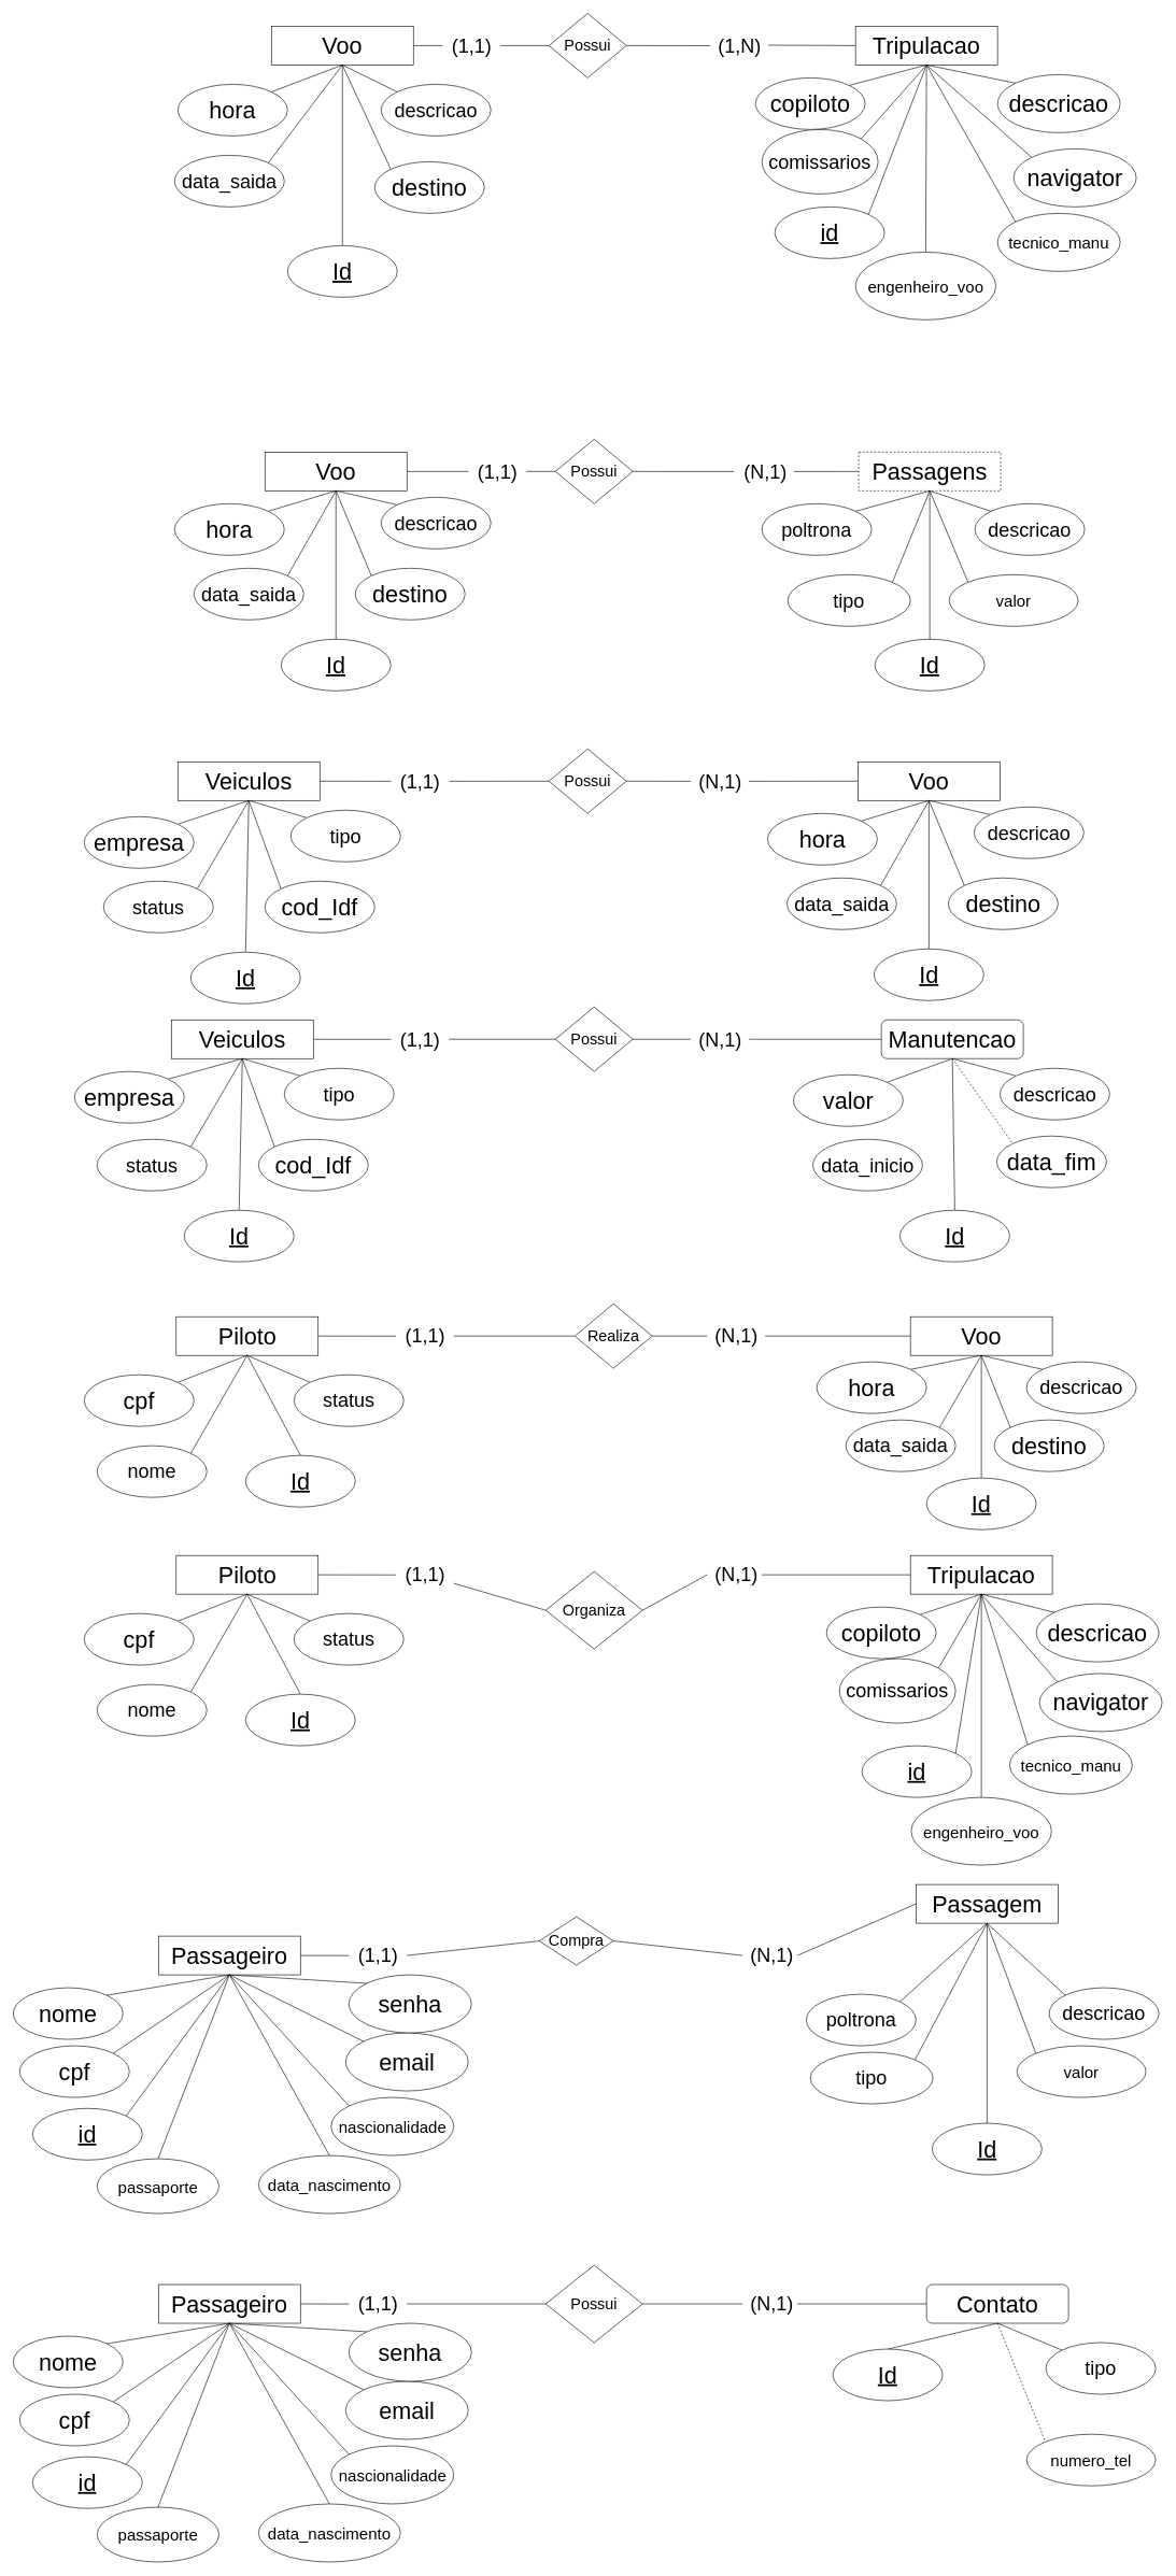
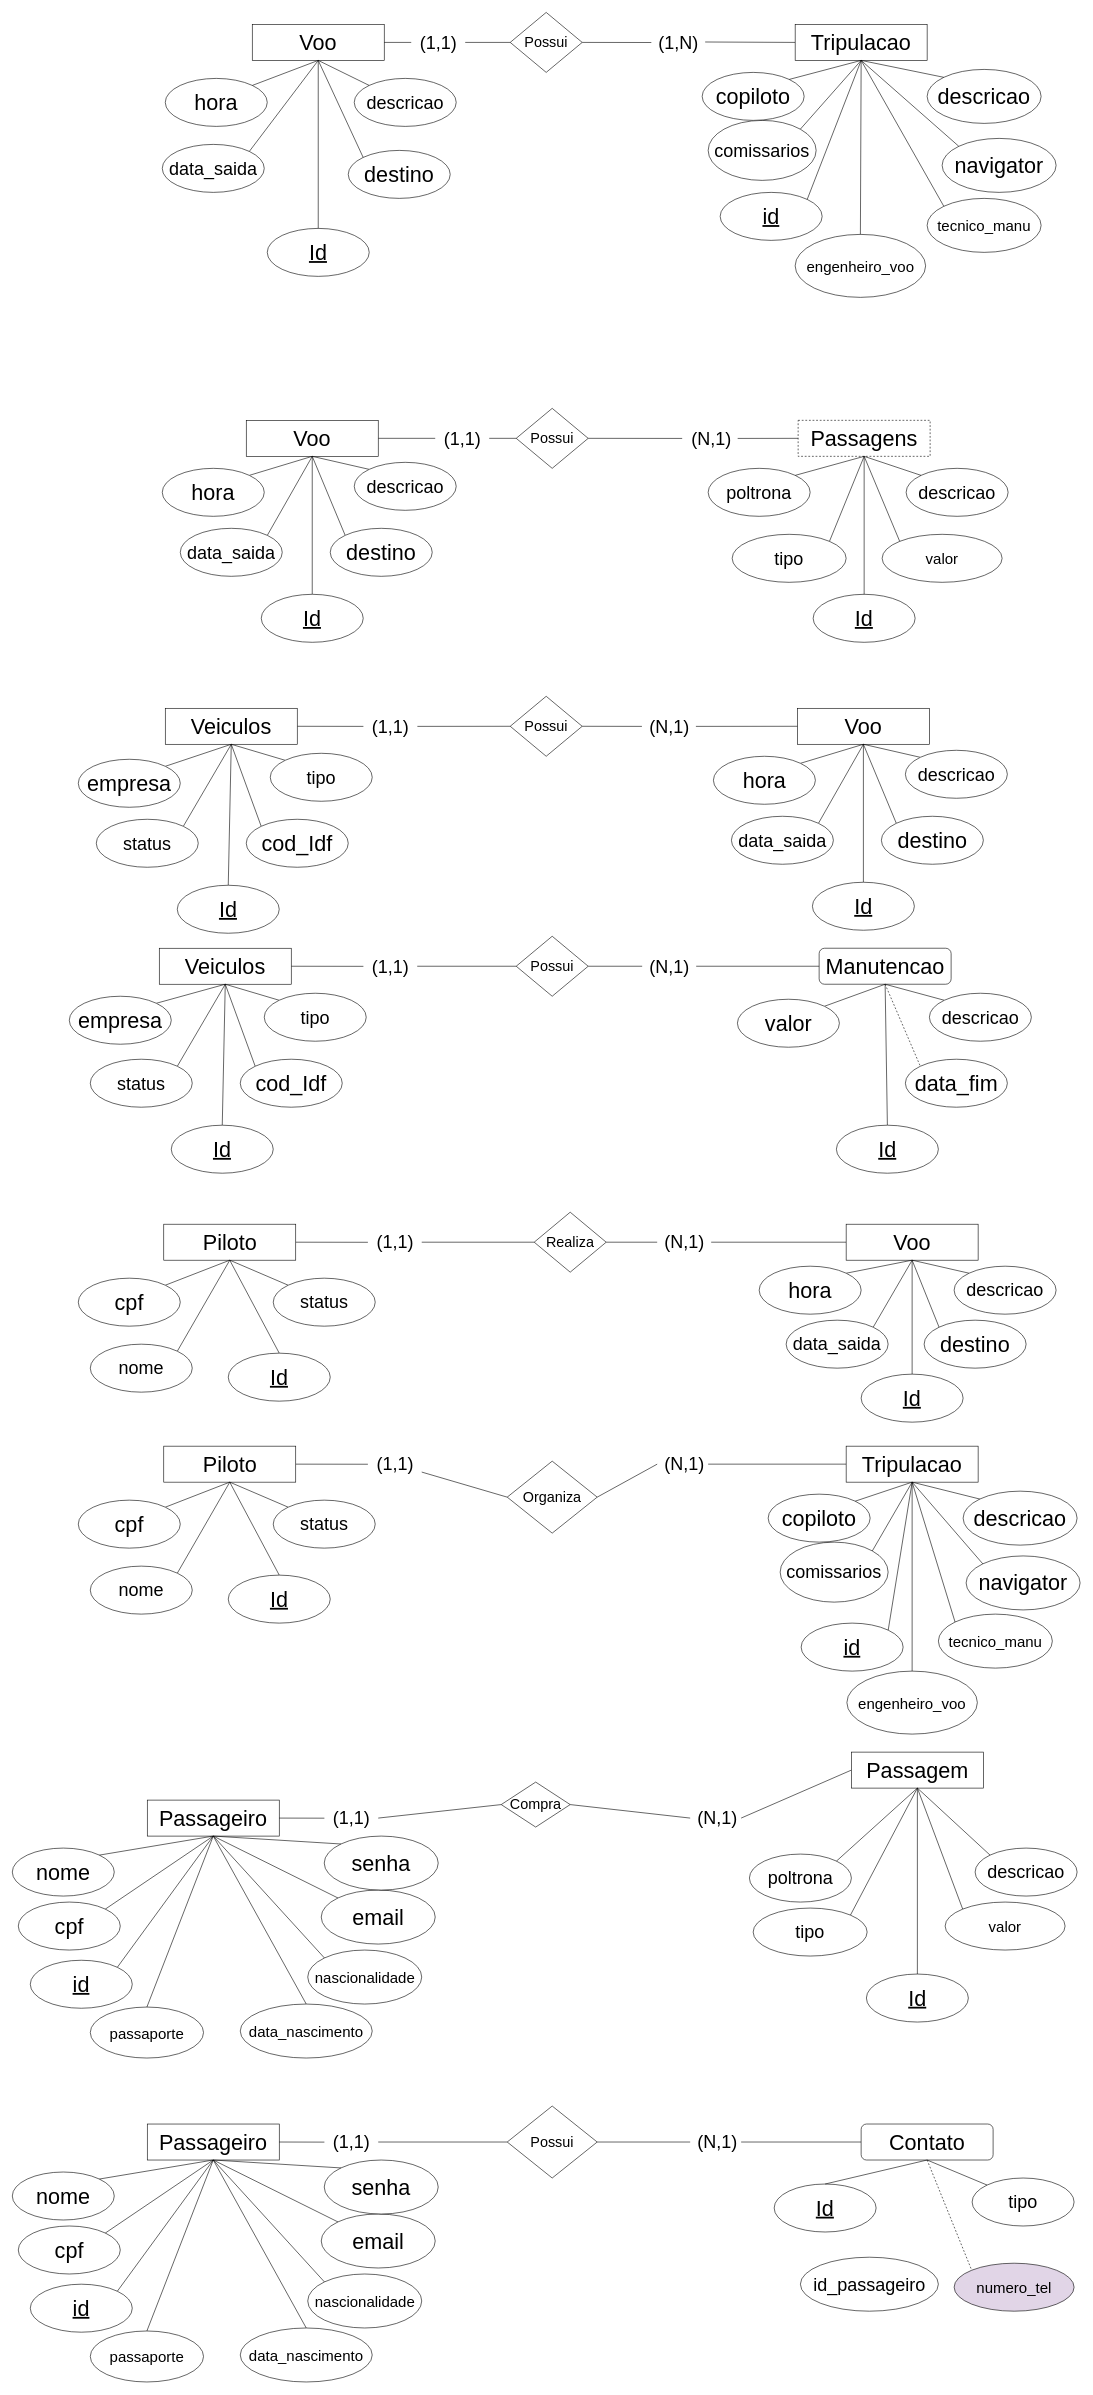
- <mxCell id="36" value="&lt;font style=&quot;font-size: 30px;&quot;&gt;(1,N)&lt;/font&gt;" style="text;html=1;align=center;verticalAlign=middle;resizable=0;points=[];autosize=1;strokeColor=none;fillColor=none;" vertex="1" parent="1"><mxGeometry x="1100" y="45" width="90" height="50" as="geometry" /></mxCell>
+ <mxCell id="36" value="&lt;font style=&quot;font-size: 30px;&quot;&gt;(1,N)&lt;/font&gt;" style="text;html=1;align=center;verticalAlign=middle;resizable=0;points=[];autosize=1;strokeColor=none;fillColor=none;" vertex="1" parent="1"><mxGeometry x="1085" y="45" width="90" height="50" as="geometry" /></mxCell>
- <mxCell id="119" value="&lt;font style=&quot;font-size: 36px;&quot;&gt;data_fim&lt;/font&gt;" style="ellipse;whiteSpace=wrap;html=1;" vertex="1" parent="1"><mxGeometry x="1543.75" y="1760" width="170" height="80" as="geometry" /></mxCell>
+ <mxCell id="119" value="&lt;font style=&quot;font-size: 36px;&quot;&gt;data_fim&lt;/font&gt;" style="ellipse;whiteSpace=wrap;html=1;" vertex="1" parent="1"><mxGeometry x="1508.75" y="1765" width="170" height="80" as="geometry" /></mxCell>
- <mxCell id="118" value="&lt;font style=&quot;font-size: 30px;&quot;&gt;data_inicio&lt;/font&gt;" style="ellipse;whiteSpace=wrap;html=1;" vertex="1" parent="1"><mxGeometry x="1258.75" y="1765" width="170" height="80" as="geometry" /></mxCell>
+ <mxCell id="242" value="&lt;font style=&quot;font-size: 30px;&quot;&gt;id_passageiro&lt;/font&gt;" style="ellipse;whiteSpace=wrap;html=1;" vertex="1" parent="1"><mxGeometry x="1333.75" y="3762" width="230" height="90" as="geometry" /></mxCell>
- <mxCell id="240" value="&lt;font style=&quot;font-size: 25px;&quot;&gt;numero_tel&lt;/font&gt;" style="ellipse;whiteSpace=wrap;html=1;" vertex="1" parent="1"><mxGeometry x="1590" y="3772" width="200" height="80" as="geometry" /></mxCell>
+ <mxCell id="240" value="&lt;font style=&quot;font-size: 25px;&quot;&gt;numero_tel&lt;/font&gt;" style="ellipse;whiteSpace=wrap;html=1;fillColor=#e1d5e7;" vertex="1" parent="1"><mxGeometry x="1590" y="3772" width="200" height="80" as="geometry" /></mxCell>
